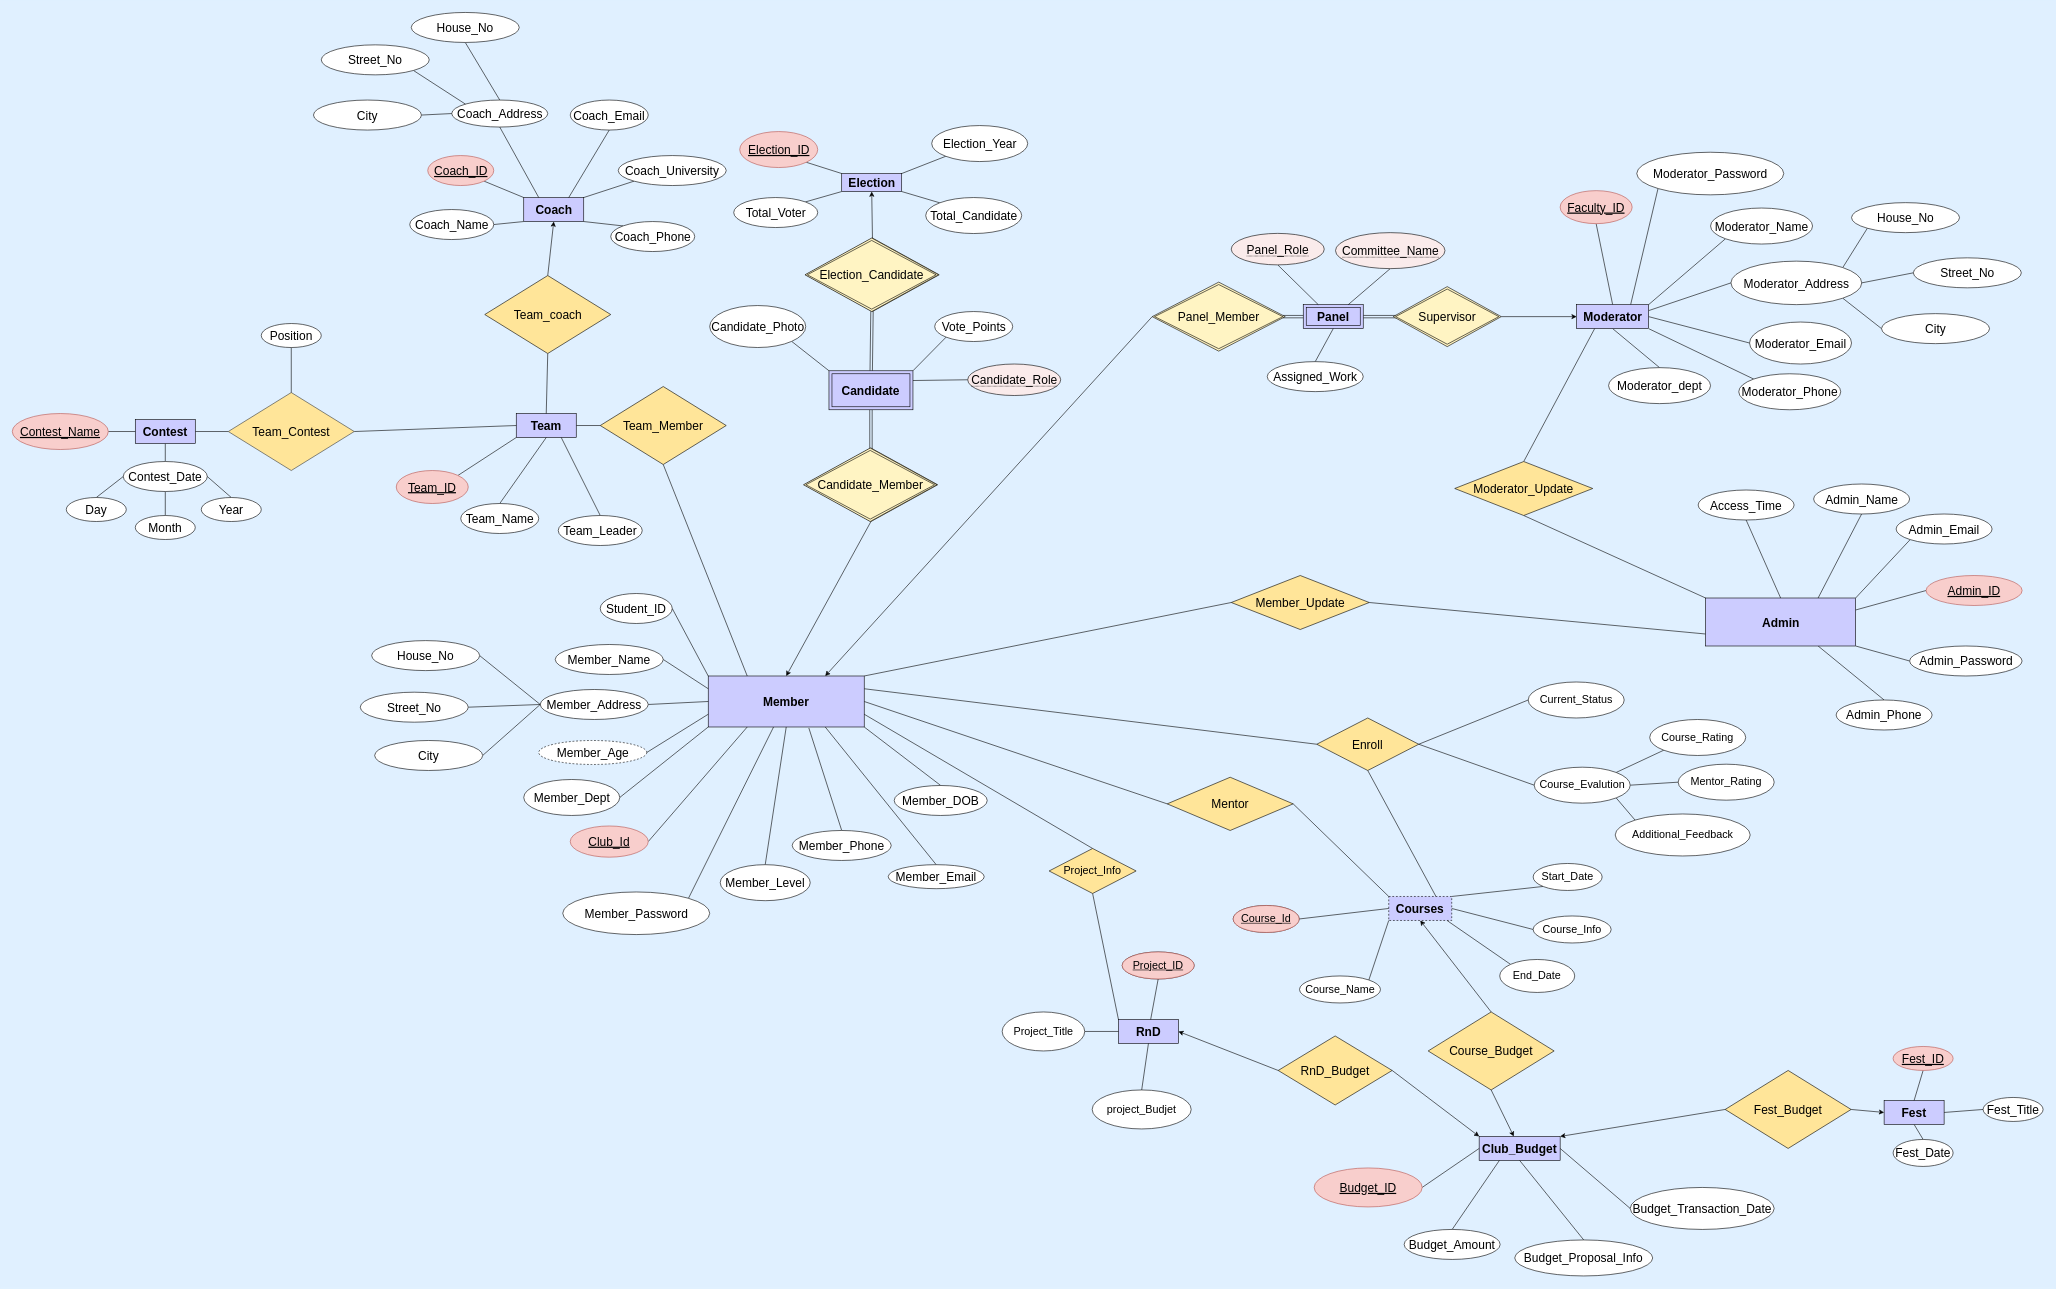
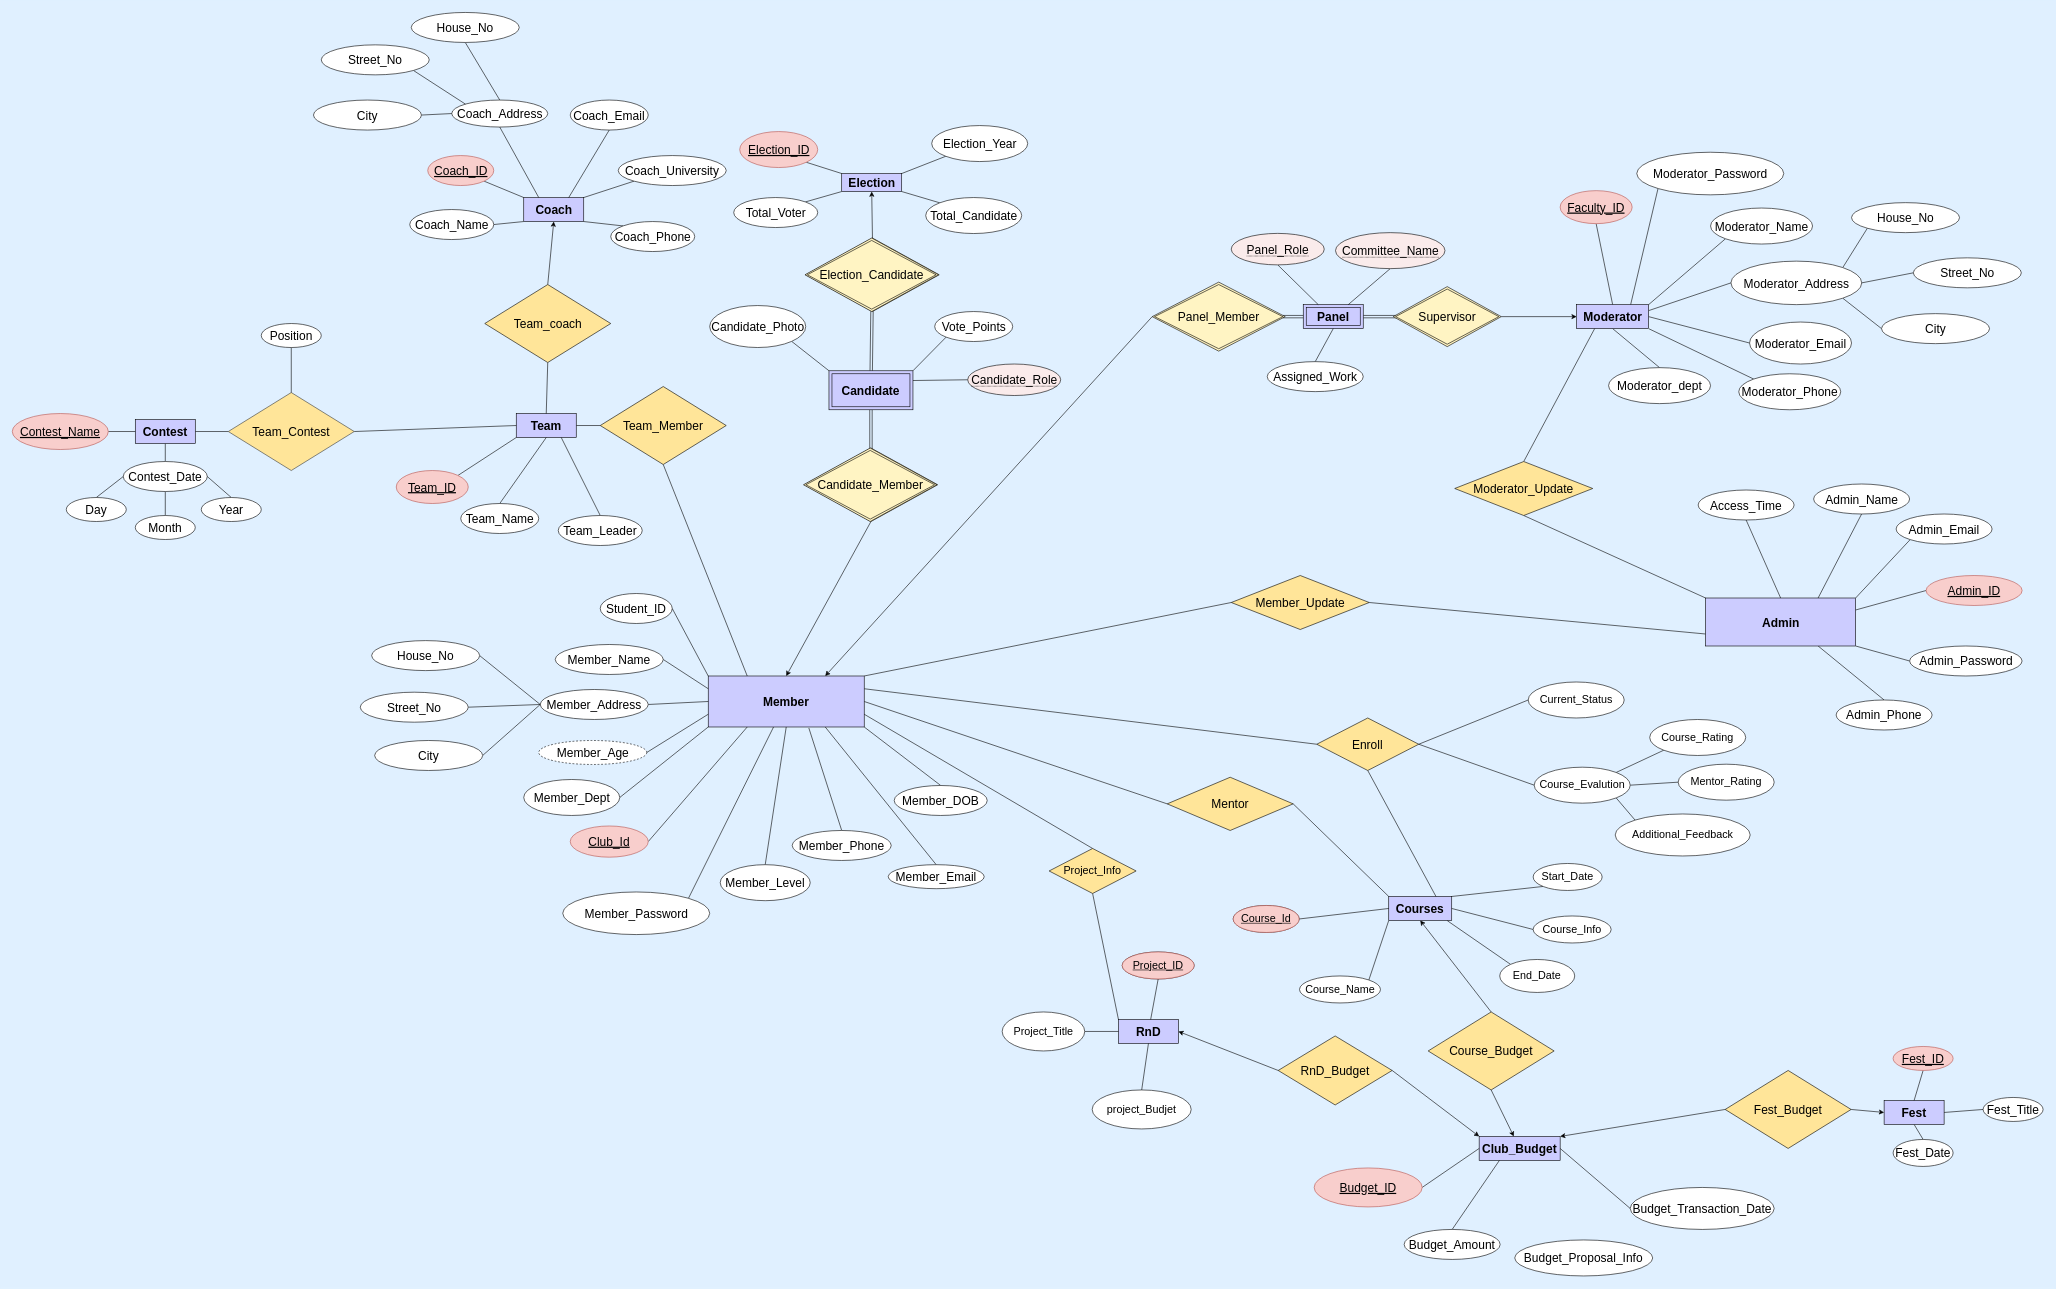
- <mxCell id="34" value="&lt;font style=&quot;font-size: 20px&quot;&gt;Team_coach&lt;/font&gt;" style="shape=rhombus;perimeter=rhombusPerimeter;whiteSpace=wrap;html=1;align=center;fillColor=#FFE599;" parent="1" vertex="1"><mxGeometry x="807.5" y="458.5" width="210" height="130" as="geometry" /></mxCell>
+ <mxCell id="34" value="&lt;font style=&quot;font-size: 20px&quot;&gt;Team_coach&lt;/font&gt;" style="shape=rhombus;perimeter=rhombusPerimeter;whiteSpace=wrap;html=1;align=center;fillColor=#FFE599;" parent="1" vertex="1"><mxGeometry x="807.5" y="473.5" width="210" height="130" as="geometry" /></mxCell>
- <mxCell id="64" value="&lt;b&gt;&lt;font style=&quot;font-size: 20px&quot;&gt;Courses&lt;/font&gt;&lt;/b&gt;" style="whiteSpace=wrap;html=1;align=center;fontSize=18;fillColor=#CCCCFF;dashed=1;" parent="1" vertex="1"><mxGeometry x="2314.29" y="1493.5" width="105" height="40" as="geometry" /></mxCell>
+ <mxCell id="64" value="&lt;b&gt;&lt;font style=&quot;font-size: 20px&quot;&gt;Courses&lt;/font&gt;&lt;/b&gt;" style="whiteSpace=wrap;html=1;align=center;fontSize=18;fillColor=#CCCCFF;" parent="1" vertex="1"><mxGeometry x="2314.29" y="1493.5" width="105" height="40" as="geometry" /></mxCell>
- <mxCell id="93" style="edgeStyle=none;orthogonalLoop=1;jettySize=auto;html=1;exitX=0.5;exitY=0;exitDx=0;exitDy=0;entryX=0.5;entryY=1;entryDx=0;entryDy=0;fontSize=20;startArrow=none;startFill=0;endArrow=none;endFill=0;" parent="1" source="94" target="81" edge="1"><mxGeometry relative="1" as="geometry" /></mxCell>
